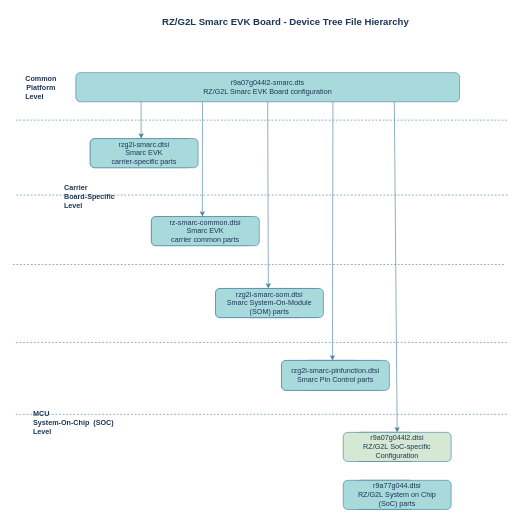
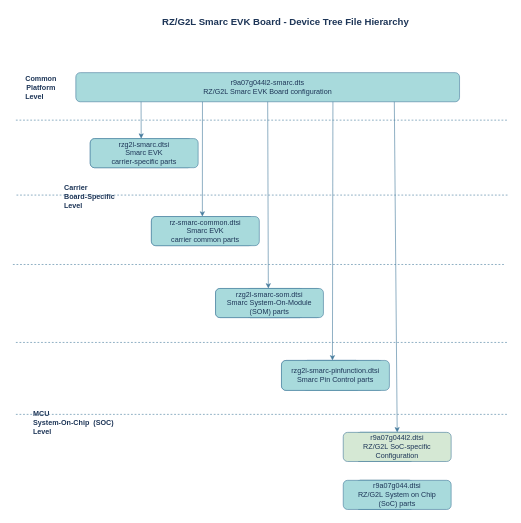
- <mxCell id="23" value="r9a77g044.dtsi&lt;br&gt;RZ/G2L&amp;nbsp;System on Chip &lt;br&gt;(SoC) parts" style="rounded=1;whiteSpace=wrap;html=1;labelBackgroundColor=none;fillColor=#A8DADC;strokeColor=#457B9D;fontColor=#1D3557;" parent="1" vertex="1"><mxGeometry x="571.996" y="800" width="180" height="48.583" as="geometry" /></mxCell>
+ <mxCell id="23" value="r9a07g044.dtsi&lt;br&gt;RZ/G2L&amp;nbsp;System on Chip &lt;br&gt;(SoC) parts" style="rounded=1;whiteSpace=wrap;html=1;labelBackgroundColor=none;fillColor=#A8DADC;strokeColor=#457B9D;fontColor=#1D3557;" parent="1" vertex="1"><mxGeometry x="571.996" y="800" width="180" height="48.583" as="geometry" /></mxCell>
